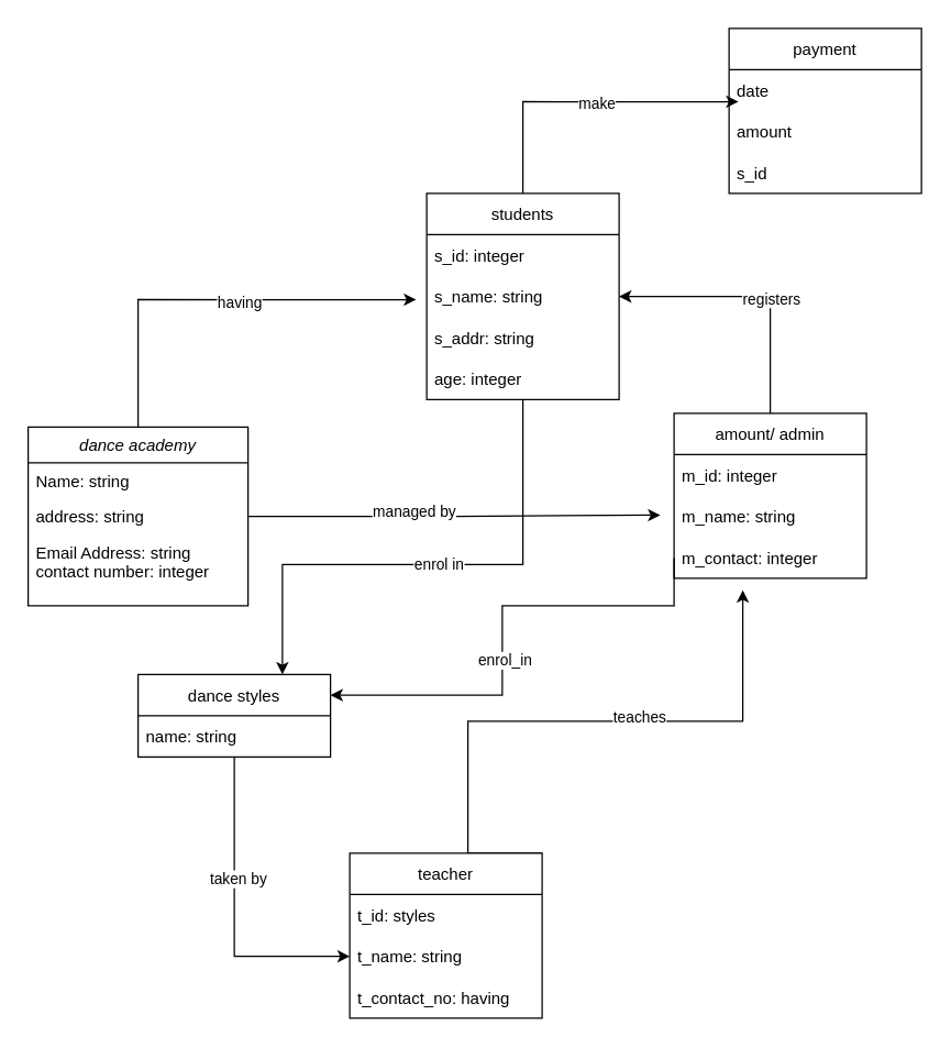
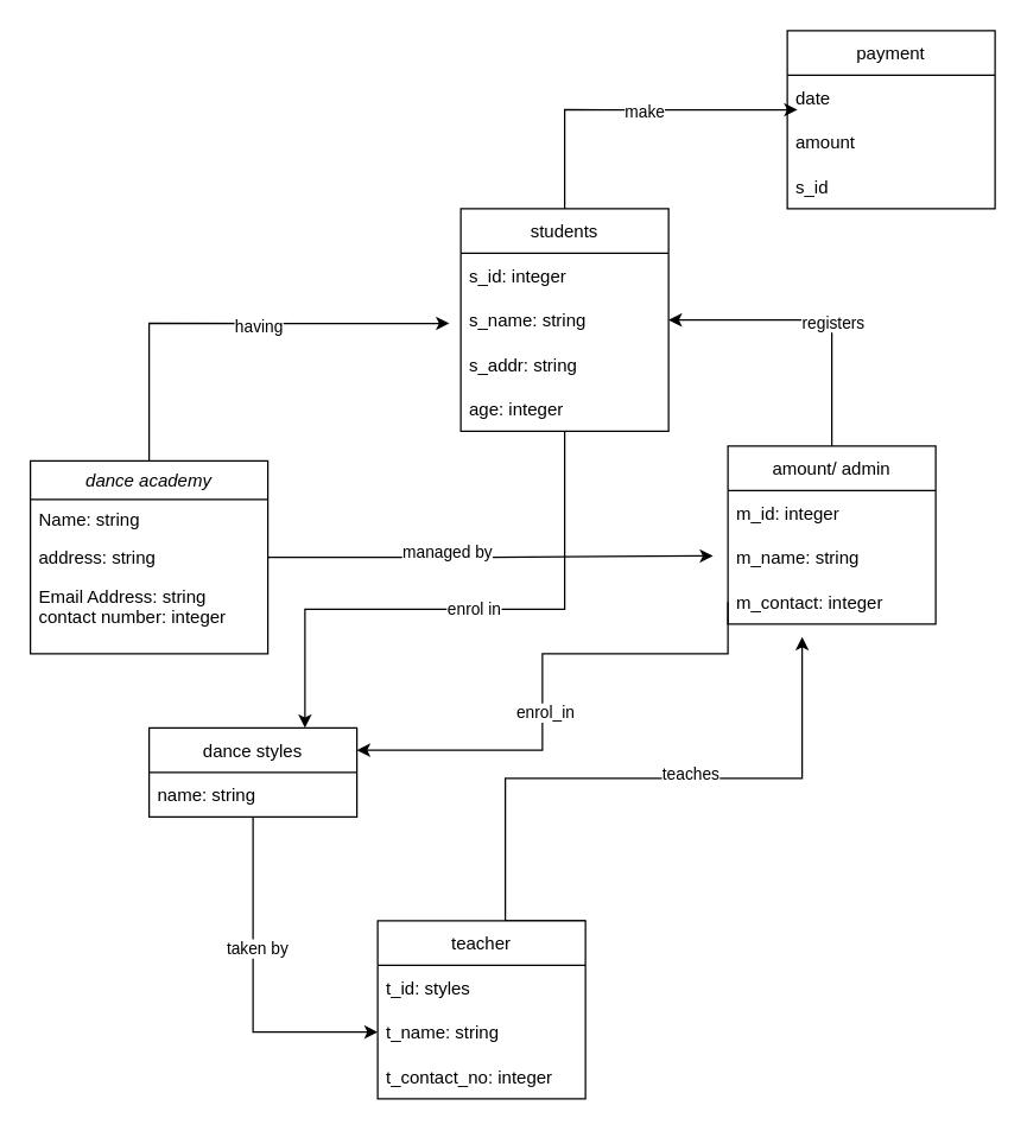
- <mxCell id="18" value="t_contact_no: having" style="text;strokeColor=none;fillColor=none;align=left;verticalAlign=middle;spacingLeft=4;spacingRight=4;overflow=hidden;points=[[0,0.5],[1,0.5]];portConstraint=eastwest;rotatable=0;" vertex="1" parent="15"><mxGeometry y="90" width="140" height="30" as="geometry" /></mxCell>
+ <mxCell id="18" value="t_contact_no: integer" style="text;strokeColor=none;fillColor=none;align=left;verticalAlign=middle;spacingLeft=4;spacingRight=4;overflow=hidden;points=[[0,0.5],[1,0.5]];portConstraint=eastwest;rotatable=0;" vertex="1" parent="15"><mxGeometry y="90" width="140" height="30" as="geometry" /></mxCell>
